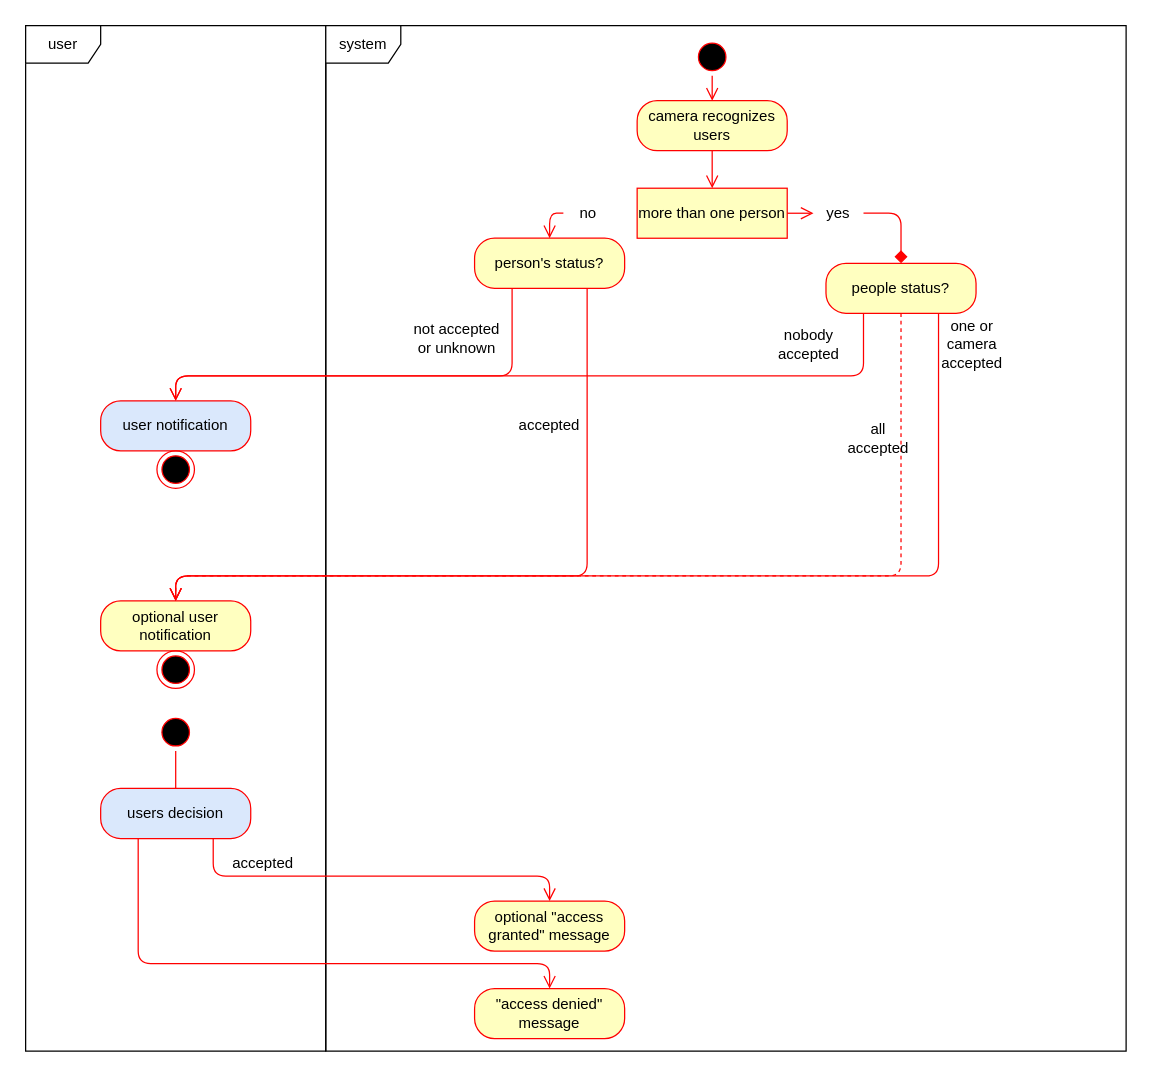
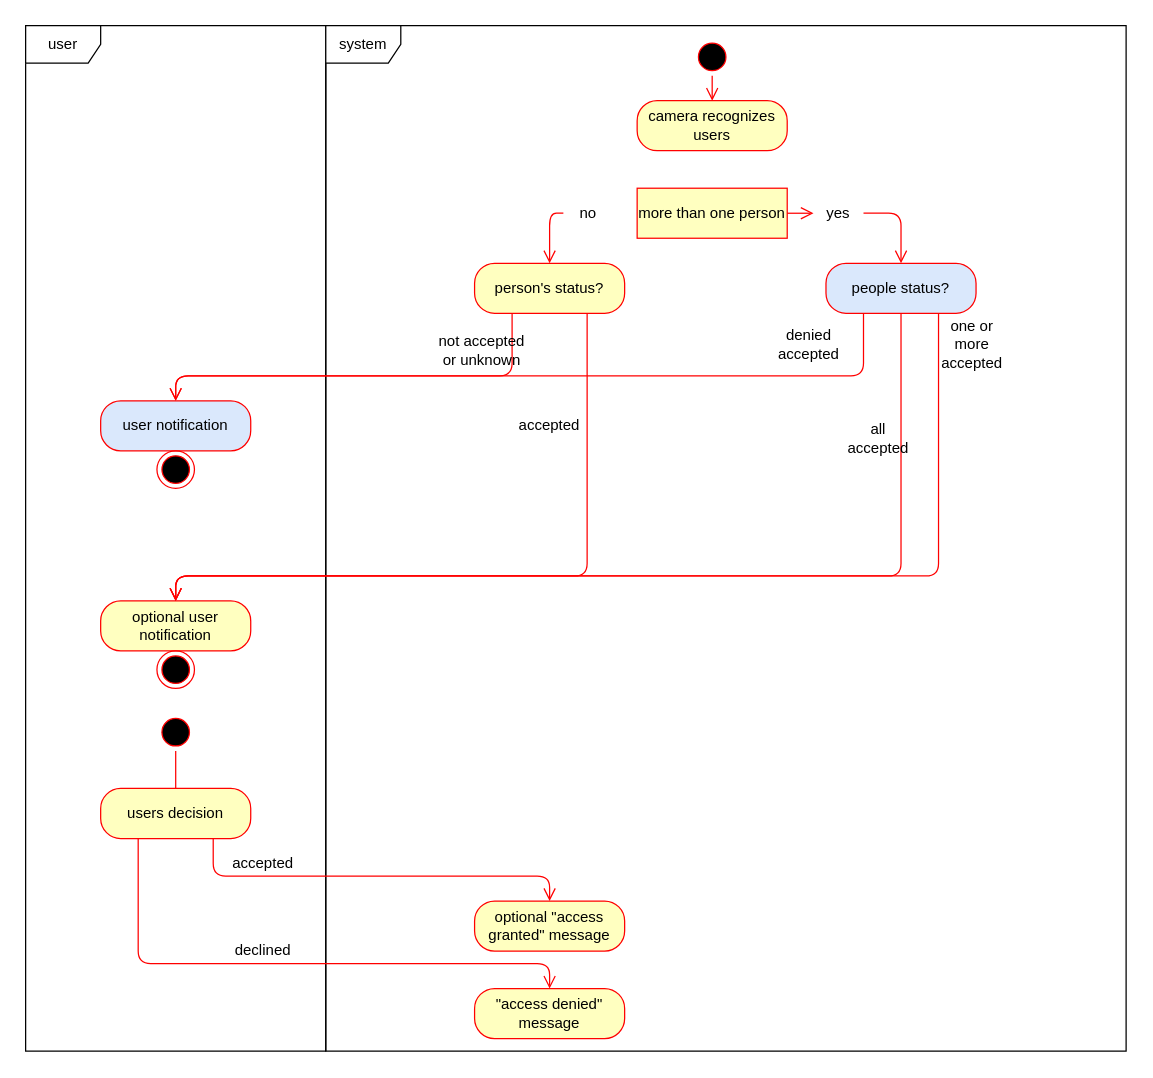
- <mxCell id="7" value="" style="edgeStyle=orthogonalEdgeStyle;html=1;verticalAlign=bottom;endArrow=open;endSize=8;strokeColor=#ff0000;exitX=0.5;exitY=1;exitDx=0;exitDy=0;entryX=0.5;entryY=0;entryDx=0;entryDy=0;" parent="1" source="6" target="8" edge="1"><mxGeometry relative="1" as="geometry"><mxPoint x="460" y="260" as="targetPoint" /><mxPoint x="404" y="180" as="sourcePoint" /><Array as="points"><mxPoint x="569" y="140" /><mxPoint x="569" y="140" /></Array></mxGeometry></mxCell>
- <mxCell id="16" value="" style="edgeStyle=orthogonalEdgeStyle;html=1;verticalAlign=bottom;endArrow=diamond;endSize=8;strokeColor=#ff0000;exitX=1;exitY=0.5;exitDx=0;exitDy=0;entryX=0.5;entryY=0;entryDx=0;entryDy=0;" parent="1" source="5" target="14" edge="1"><mxGeometry relative="1" as="geometry"><mxPoint x="580" y="180" as="targetPoint" /><mxPoint x="580" y="150" as="sourcePoint" /><Array as="points"><mxPoint x="720" y="170" /></Array></mxGeometry></mxCell>
+ <mxCell id="16" value="" style="edgeStyle=orthogonalEdgeStyle;html=1;verticalAlign=bottom;endArrow=open;endSize=8;strokeColor=#ff0000;exitX=1;exitY=0.5;exitDx=0;exitDy=0;entryX=0.5;entryY=0;entryDx=0;entryDy=0;" parent="1" source="5" target="14" edge="1"><mxGeometry relative="1" as="geometry"><mxPoint x="580" y="180" as="targetPoint" /><mxPoint x="580" y="150" as="sourcePoint" /><Array as="points"><mxPoint x="720" y="170" /></Array></mxGeometry></mxCell>
- <mxCell id="10" value="person's status?" style="rounded=1;whiteSpace=wrap;html=1;arcSize=40;fontColor=#000000;fillColor=#ffffc0;strokeColor=#ff0000;" parent="1" vertex="1"><mxGeometry x="379" y="190" width="120" height="40" as="geometry" /></mxCell>
+ <mxCell id="10" value="person's status?" style="rounded=1;whiteSpace=wrap;html=1;arcSize=40;fontColor=#000000;fillColor=#ffffc0;strokeColor=#ff0000;" parent="1" vertex="1"><mxGeometry x="379" y="210" width="120" height="40" as="geometry" /></mxCell>
- <mxCell id="14" value="people status?" style="rounded=1;whiteSpace=wrap;html=1;arcSize=40;fontColor=#000000;fillColor=#ffffc0;strokeColor=#ff0000;" parent="1" vertex="1"><mxGeometry x="660" y="210" width="120" height="40" as="geometry" /></mxCell>
+ <mxCell id="14" value="people status?" style="rounded=1;whiteSpace=wrap;html=1;arcSize=40;fontColor=#000000;fillColor=#dae8fc;strokeColor=#ff0000;" parent="1" vertex="1"><mxGeometry x="660" y="210" width="120" height="40" as="geometry" /></mxCell>
- <mxCell id="27" value="not accepted&lt;br&gt;or unknown" style="text;html=1;strokeColor=none;fillColor=none;align=center;verticalAlign=middle;whiteSpace=wrap;rounded=0;" parent="1" vertex="1"><mxGeometry x="320" y="255" width="90" height="30" as="geometry" /></mxCell>
+ <mxCell id="27" value="not accepted&lt;br&gt;or unknown" style="text;html=1;strokeColor=none;fillColor=none;align=center;verticalAlign=middle;whiteSpace=wrap;rounded=0;" parent="1" vertex="1"><mxGeometry x="340" y="265" width="90" height="30" as="geometry" /></mxCell>
- <mxCell id="24" value="nobody accepted" style="text;html=1;strokeColor=none;fillColor=none;align=center;verticalAlign=middle;whiteSpace=wrap;rounded=0;" parent="1" vertex="1"><mxGeometry x="604" y="260" width="85" height="30" as="geometry" /></mxCell>
+ <mxCell id="24" value="denied accepted" style="text;html=1;strokeColor=none;fillColor=none;align=center;verticalAlign=middle;whiteSpace=wrap;rounded=0;" parent="1" vertex="1"><mxGeometry x="604" y="260" width="85" height="30" as="geometry" /></mxCell>
- <mxCell id="25" value="one or camera accepted" style="text;html=1;strokeColor=none;fillColor=none;align=center;verticalAlign=middle;whiteSpace=wrap;rounded=0;" parent="1" vertex="1"><mxGeometry x="744" y="255" width="66" height="40" as="geometry" /></mxCell>
+ <mxCell id="25" value="one or more accepted" style="text;html=1;strokeColor=none;fillColor=none;align=center;verticalAlign=middle;whiteSpace=wrap;rounded=0;" parent="1" vertex="1"><mxGeometry x="744" y="255" width="66" height="40" as="geometry" /></mxCell>
- <mxCell id="21" value="" style="edgeStyle=orthogonalEdgeStyle;html=1;verticalAlign=bottom;endArrow=open;endSize=8;strokeColor=#ff0000;exitX=0.5;exitY=1;exitDx=0;exitDy=0;entryX=0.5;entryY=0;entryDx=0;entryDy=0;dashed=1;" parent="1" source="14" target="18" edge="1"><mxGeometry relative="1" as="geometry"><mxPoint x="140" y="400" as="targetPoint" /><mxPoint x="720" y="250" as="sourcePoint" /><Array as="points"><mxPoint x="720" y="460" /><mxPoint x="140" y="460" /></Array></mxGeometry></mxCell>
+ <mxCell id="21" value="" style="edgeStyle=orthogonalEdgeStyle;html=1;verticalAlign=bottom;endArrow=open;endSize=8;strokeColor=#ff0000;exitX=0.5;exitY=1;exitDx=0;exitDy=0;entryX=0.5;entryY=0;entryDx=0;entryDy=0;" parent="1" source="14" target="18" edge="1"><mxGeometry relative="1" as="geometry"><mxPoint x="140" y="400" as="targetPoint" /><mxPoint x="720" y="250" as="sourcePoint" /><Array as="points"><mxPoint x="720" y="460" /><mxPoint x="140" y="460" /></Array></mxGeometry></mxCell>
- <mxCell id="32" value="users decision" style="rounded=1;whiteSpace=wrap;html=1;arcSize=40;fontColor=#000000;fillColor=#dae8fc;strokeColor=#ff0000;" parent="1" vertex="1"><mxGeometry x="80" y="630" width="120" height="40" as="geometry" /></mxCell>
+ <mxCell id="32" value="users decision" style="rounded=1;whiteSpace=wrap;html=1;arcSize=40;fontColor=#000000;fillColor=#ffffc0;strokeColor=#ff0000;" parent="1" vertex="1"><mxGeometry x="80" y="630" width="120" height="40" as="geometry" /></mxCell>
+ <mxCell id="38" value="declined" style="text;html=1;strokeColor=none;fillColor=none;align=center;verticalAlign=middle;whiteSpace=wrap;rounded=0;" parent="1" vertex="1"><mxGeometry x="190" y="750" width="40" height="20" as="geometry" /></mxCell>
